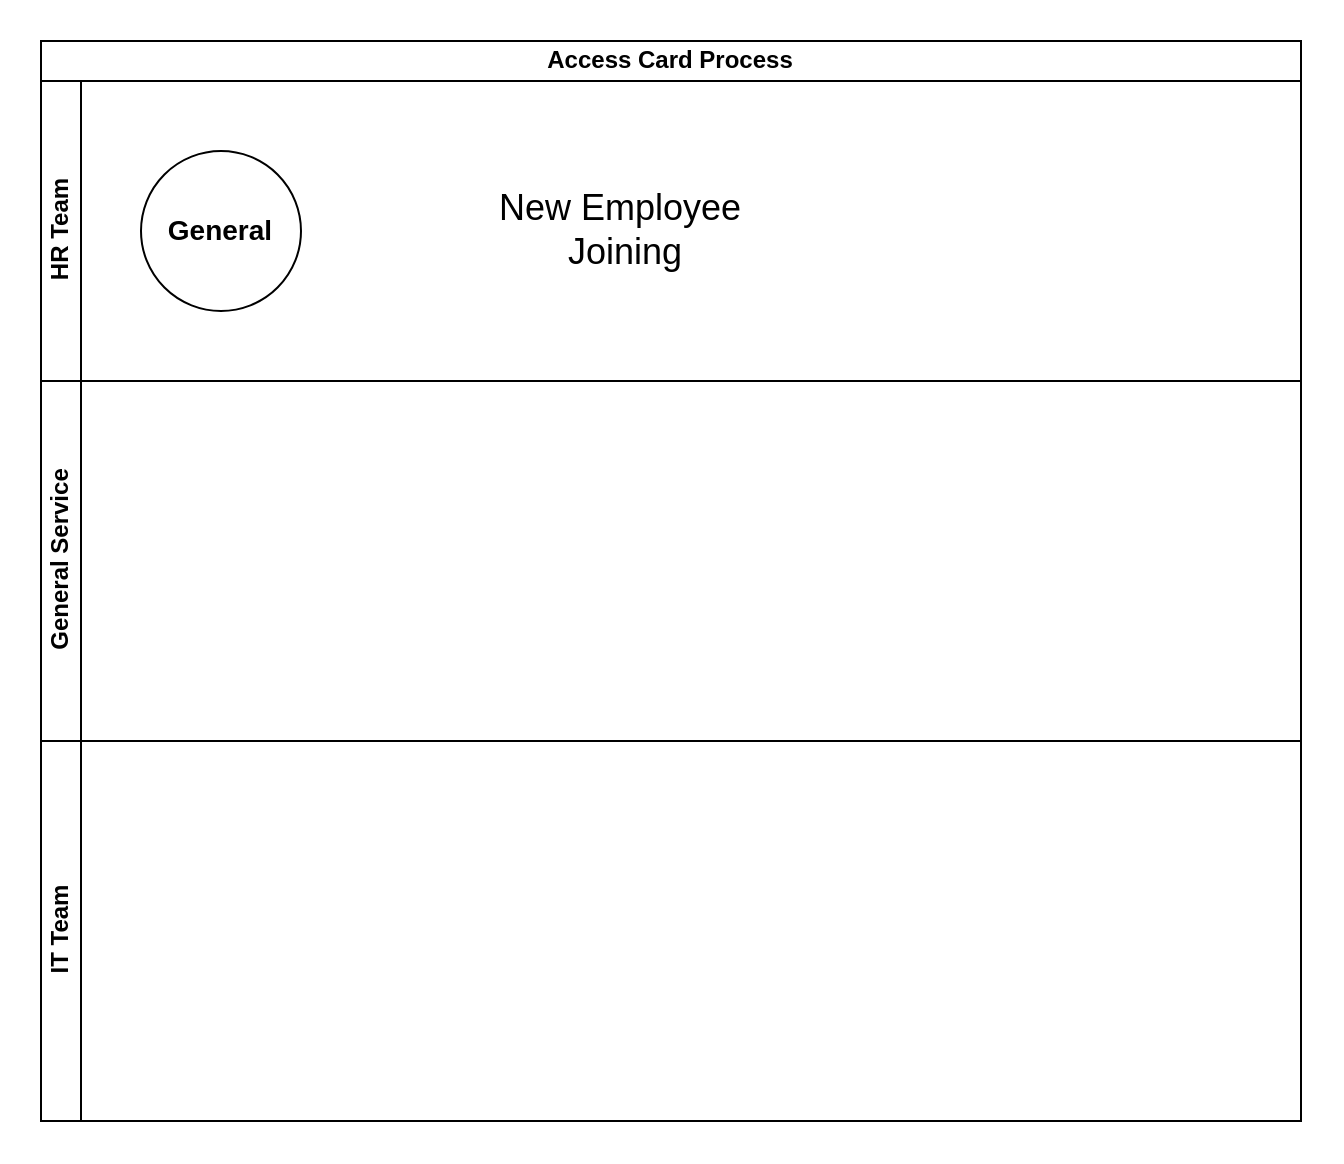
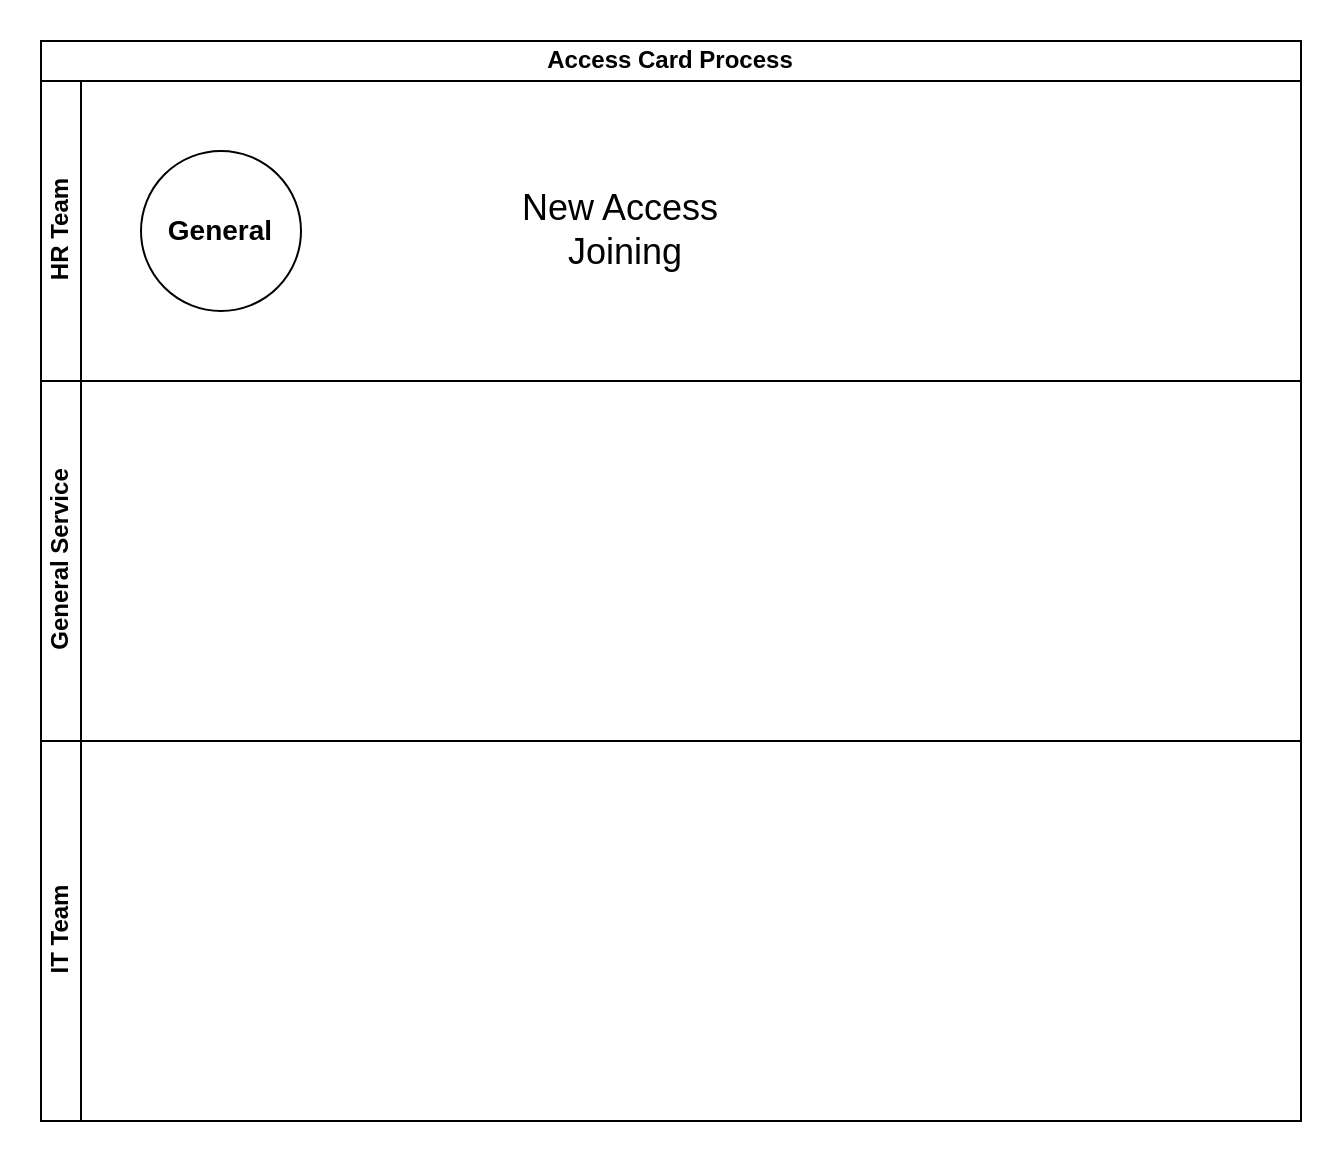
- <mxCell id="5" value="&lt;font style=&quot;font-size: 18px;&quot;&gt;New Employee&lt;br&gt;&amp;nbsp;Joining&lt;/font&gt;" style="text;html=1;strokeColor=none;fillColor=none;align=center;verticalAlign=middle;whiteSpace=wrap;rounded=0;" vertex="1" parent="3"><mxGeometry x="210" y="48" width="160" height="54" as="geometry" /></mxCell>
+ <mxCell id="5" value="&lt;font style=&quot;font-size: 18px;&quot;&gt;New Access&lt;br&gt;&amp;nbsp;Joining&lt;/font&gt;" style="text;html=1;strokeColor=none;fillColor=none;align=center;verticalAlign=middle;whiteSpace=wrap;rounded=0;" vertex="1" parent="3"><mxGeometry x="210" y="48" width="160" height="54" as="geometry" /></mxCell>
